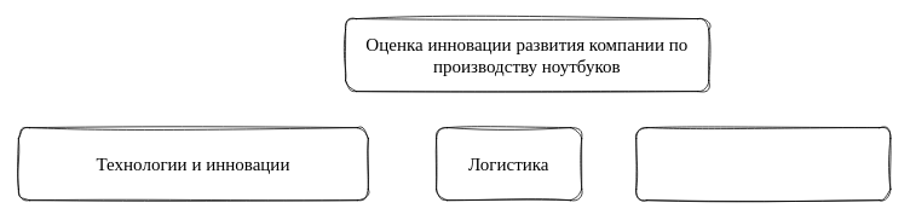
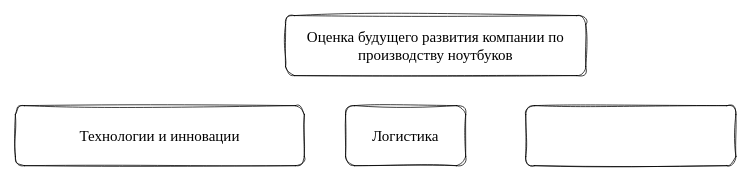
- <mxCell id="2" value="Оценка инновации развития компании по производству ноутбуков" style="rounded=1;whiteSpace=wrap;html=1;sketch=1;hachureGap=4;jiggle=2;curveFitting=1;fontFamily=Architects Daughter;fontSource=https%3A%2F%2Ffonts.googleapis.com%2Fcss%3Ffamily%3DArchitects%2BDaughter;fontSize=20;" vertex="1" parent="1"><mxGeometry x="380" y="20" width="400" height="80" as="geometry" /></mxCell>
+ <mxCell id="2" value="Оценка будущего развития компании по производству ноутбуков" style="rounded=1;whiteSpace=wrap;html=1;sketch=1;hachureGap=4;jiggle=2;curveFitting=1;fontFamily=Architects Daughter;fontSource=https%3A%2F%2Ffonts.googleapis.com%2Fcss%3Ffamily%3DArchitects%2BDaughter;fontSize=20;" vertex="1" parent="1"><mxGeometry x="380" y="20" width="400" height="80" as="geometry" /></mxCell>
- <mxCell id="4" value="Логистика" style="rounded=1;whiteSpace=wrap;html=1;sketch=1;hachureGap=4;jiggle=2;curveFitting=1;fontFamily=Architects Daughter;fontSource=https%3A%2F%2Ffonts.googleapis.com%2Fcss%3Ffamily%3DArchitects%2BDaughter;fontSize=20;" vertex="1" parent="1"><mxGeometry x="480" y="140" width="160" height="80" as="geometry" /></mxCell>
+ <mxCell id="4" value="Логистика" style="rounded=1;whiteSpace=wrap;html=1;sketch=1;hachureGap=4;jiggle=2;curveFitting=1;fontFamily=Architects Daughter;fontSource=https%3A%2F%2Ffonts.googleapis.com%2Fcss%3Ffamily%3DArchitects%2BDaughter;fontSize=20;" vertex="1" parent="1"><mxGeometry x="460" y="140" width="160" height="80" as="geometry" /></mxCell>
